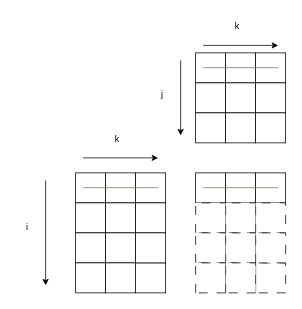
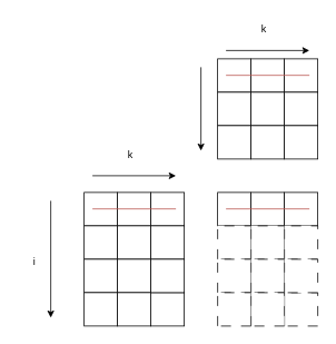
- <mxCell id="32" value="j" style="text;html=1;align=center;verticalAlign=middle;resizable=0;points=[];autosize=1;strokeColor=none;fillColor=none;" vertex="1" parent="1"><mxGeometry x="200" width="30" height="30" as="geometry" y="110" /></mxCell>
- <mxCell id="30" value="i" style="text;html=1;align=center;verticalAlign=middle;resizable=0;points=[];autosize=1;strokeColor=none;fillColor=none;" vertex="1" parent="1"><mxGeometry x="20" y="288" width="30" height="30" as="geometry" /></mxCell>
+ <mxCell id="30" value="i" style="text;html=1;align=center;verticalAlign=middle;resizable=0;points=[];autosize=1;strokeColor=none;fillColor=none;" vertex="1" parent="1"><mxGeometry x="25" y="298" width="30" height="30" as="geometry" /></mxCell>
